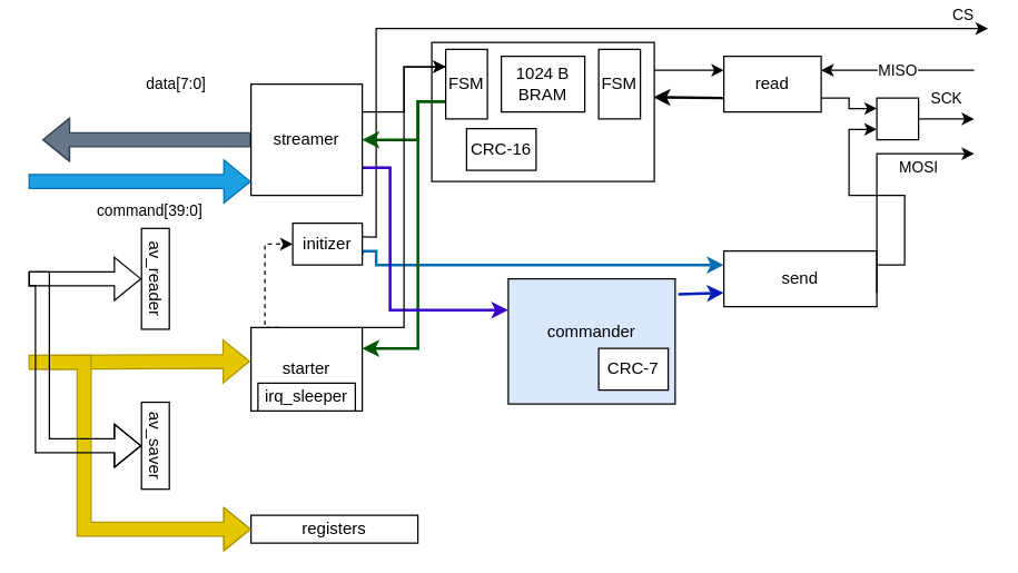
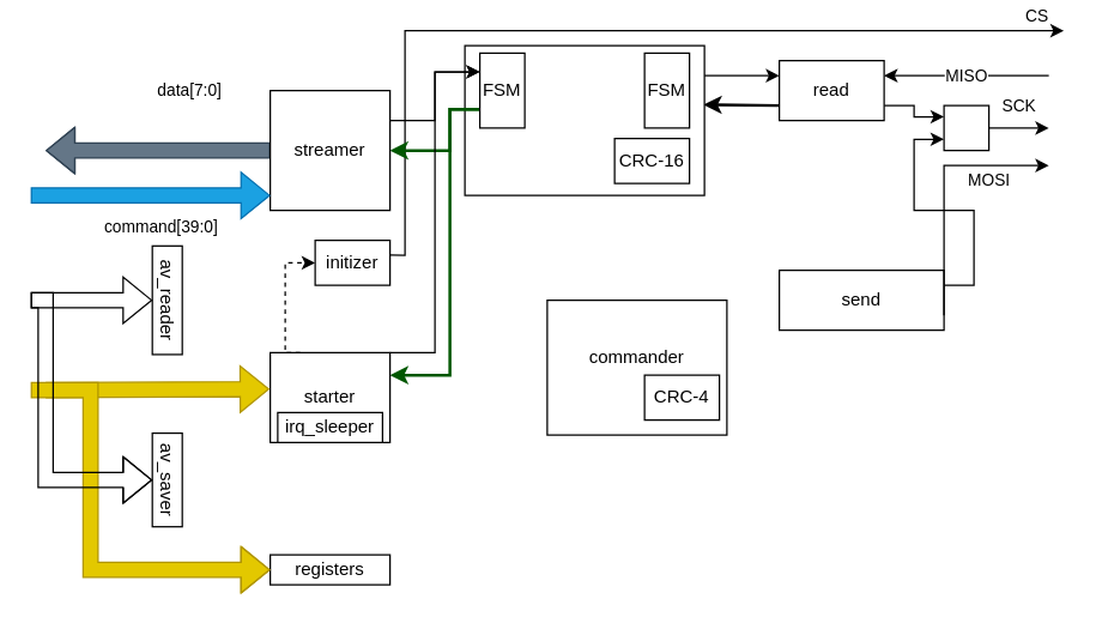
- <mxCell id="20" value="1024 B &lt;br&gt;BRAM" style="rounded=0;whiteSpace=wrap;html=1;" parent="1" vertex="1"><mxGeometry x="360" y="40" width="60" height="40" as="geometry" /></mxCell>
- <mxCell id="21" value="CRC-16" style="rounded=0;whiteSpace=wrap;html=1;" parent="1" vertex="1"><mxGeometry x="335" y="92" width="50" height="30" as="geometry" /></mxCell>
+ <mxCell id="21" value="CRC-16" style="rounded=0;whiteSpace=wrap;html=1;" parent="1" vertex="1"><mxGeometry x="410" y="92" width="50" height="30" as="geometry" /></mxCell>
- <mxCell id="9" style="edgeStyle=orthogonalEdgeStyle;rounded=0;orthogonalLoop=1;jettySize=auto;html=1;exitX=1;exitY=0.75;exitDx=0;exitDy=0;entryX=0;entryY=0.25;entryDx=0;entryDy=0;strokeWidth=2;fillColor=#1ba1e2;strokeColor=#006EAF;" parent="1" source="10" target="5" edge="1"><mxGeometry relative="1" as="geometry"><Array as="points"><mxPoint x="260" y="180" /><mxPoint x="270" y="180" /><mxPoint x="270" y="190" /></Array></mxGeometry></mxCell>
- <mxCell id="25" style="edgeStyle=orthogonalEdgeStyle;rounded=0;orthogonalLoop=1;jettySize=auto;html=1;exitX=1;exitY=0.75;exitDx=0;exitDy=0;entryX=0;entryY=0.25;entryDx=0;entryDy=0;strokeWidth=2;fillColor=#6a00ff;strokeColor=#3700CC;" parent="1" source="28" target="22" edge="1"><mxGeometry relative="1" as="geometry"><Array as="points"><mxPoint x="280" y="120" /><mxPoint x="280" y="223" /></Array></mxGeometry></mxCell>
- <mxCell id="24" value="" style="endArrow=classic;html=1;rounded=0;entryX=0;entryY=0.75;entryDx=0;entryDy=0;exitX=1.019;exitY=0.124;exitDx=0;exitDy=0;exitPerimeter=0;strokeWidth=2;fillColor=#0050ef;strokeColor=#001DBC;" parent="1" source="22" target="5" edge="1"><mxGeometry width="50" height="50" relative="1" as="geometry"><mxPoint x="340" y="230" as="sourcePoint" /><mxPoint x="390" y="180" as="targetPoint" /></mxGeometry></mxCell>
- <mxCell id="22" value="commander&lt;div&gt;&lt;br/&gt;&lt;/div&gt;" style="rounded=0;whiteSpace=wrap;html=1;fillColor=#dae8fc;" parent="1" vertex="1"><mxGeometry x="365" y="200" width="120" height="90" as="geometry" /></mxCell>
+ <mxCell id="22" value="commander&lt;div&gt;&lt;br/&gt;&lt;/div&gt;" style="rounded=0;whiteSpace=wrap;html=1;" parent="1" vertex="1"><mxGeometry x="365" y="200" width="120" height="90" as="geometry" /></mxCell>
- <mxCell id="23" value="CRC-7" style="rounded=0;whiteSpace=wrap;html=1;" parent="1" vertex="1"><mxGeometry x="430" y="250" width="50" height="30" as="geometry" /></mxCell>
+ <mxCell id="23" value="CRC-4" style="rounded=0;whiteSpace=wrap;html=1;" parent="1" vertex="1"><mxGeometry x="430" y="250" width="50" height="30" as="geometry" /></mxCell>
- <mxCell id="38" value="registers" style="rounded=0;whiteSpace=wrap;html=1;" parent="1" vertex="1"><mxGeometry x="180" y="370" width="120" height="20" as="geometry" /></mxCell>
+ <mxCell id="38" value="registers" style="rounded=0;whiteSpace=wrap;html=1;" parent="1" vertex="1"><mxGeometry x="180" y="370" width="80" height="20" as="geometry" /></mxCell>
